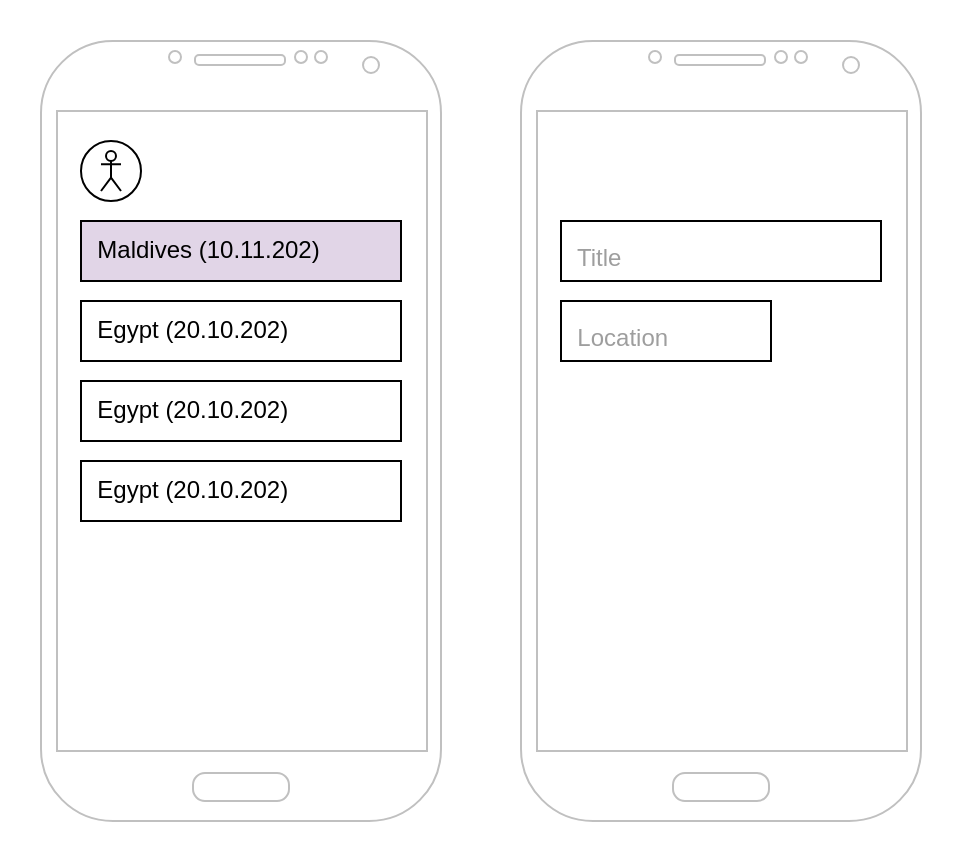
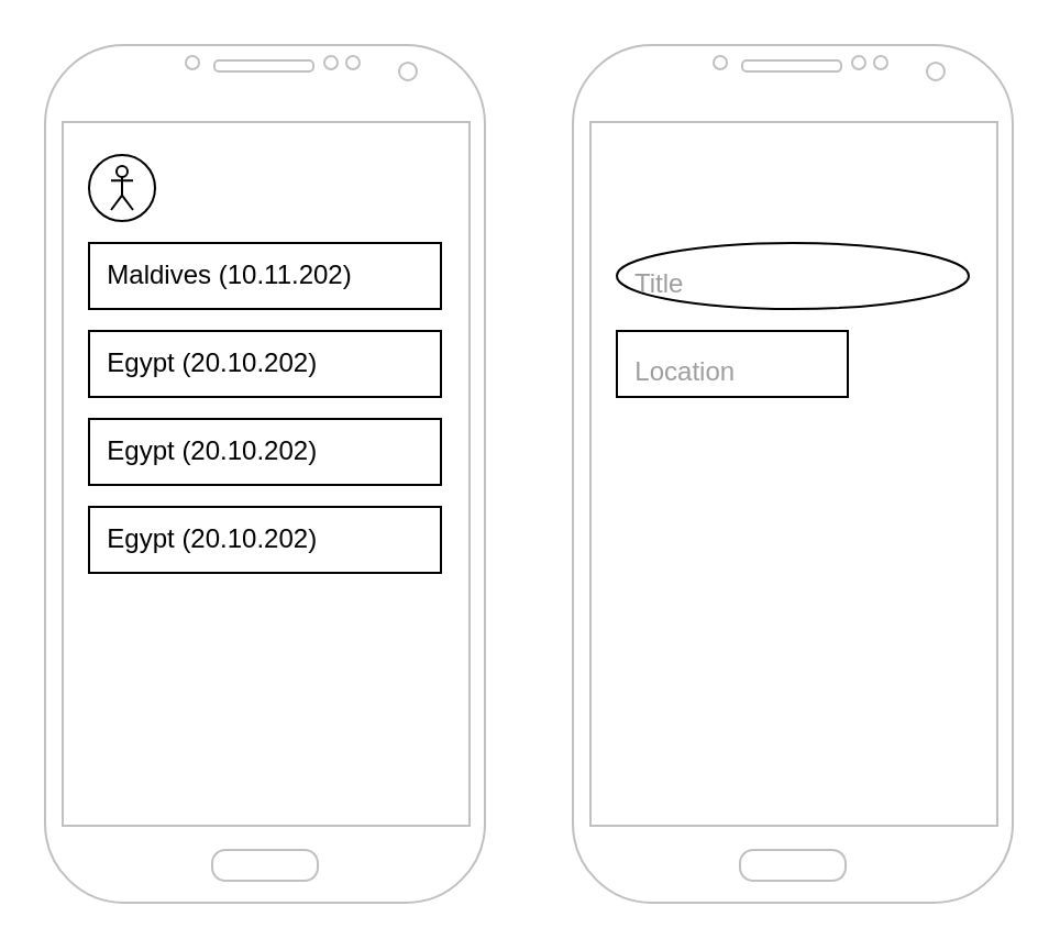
- <mxCell id="5" value="&amp;nbsp; Maldives (10.11.202)" style="rounded=0;whiteSpace=wrap;html=1;align=left;fillColor=#e1d5e7;" vertex="1" parent="1"><mxGeometry x="40" y="110" width="160" height="30" as="geometry" /></mxCell>
+ <mxCell id="5" value="&amp;nbsp; Maldives (10.11.202)" style="rounded=0;whiteSpace=wrap;html=1;align=left;" vertex="1" parent="1"><mxGeometry x="40" y="110" width="160" height="30" as="geometry" /></mxCell>
- <mxCell id="10" value="&lt;p&gt;&lt;font style=&quot;font-size: 12px ; line-height: 1&quot; color=&quot;#9e9e9e&quot;&gt;&amp;nbsp; Title&lt;/font&gt;&lt;/p&gt;" style="rounded=0;whiteSpace=wrap;html=1;fontSize=20;align=left;" vertex="1" parent="1"><mxGeometry x="280" y="110" width="160" height="30" as="geometry" /></mxCell>
+ <mxCell id="10" value="&lt;p&gt;&lt;font style=&quot;font-size: 12px ; line-height: 1&quot; color=&quot;#9e9e9e&quot;&gt;&amp;nbsp; Title&lt;/font&gt;&lt;/p&gt;" style="ellipse;whiteSpace=wrap;html=1;fontSize=20;align=left;" vertex="1" parent="1"><mxGeometry x="280" y="110" width="160" height="30" as="geometry" /></mxCell>
